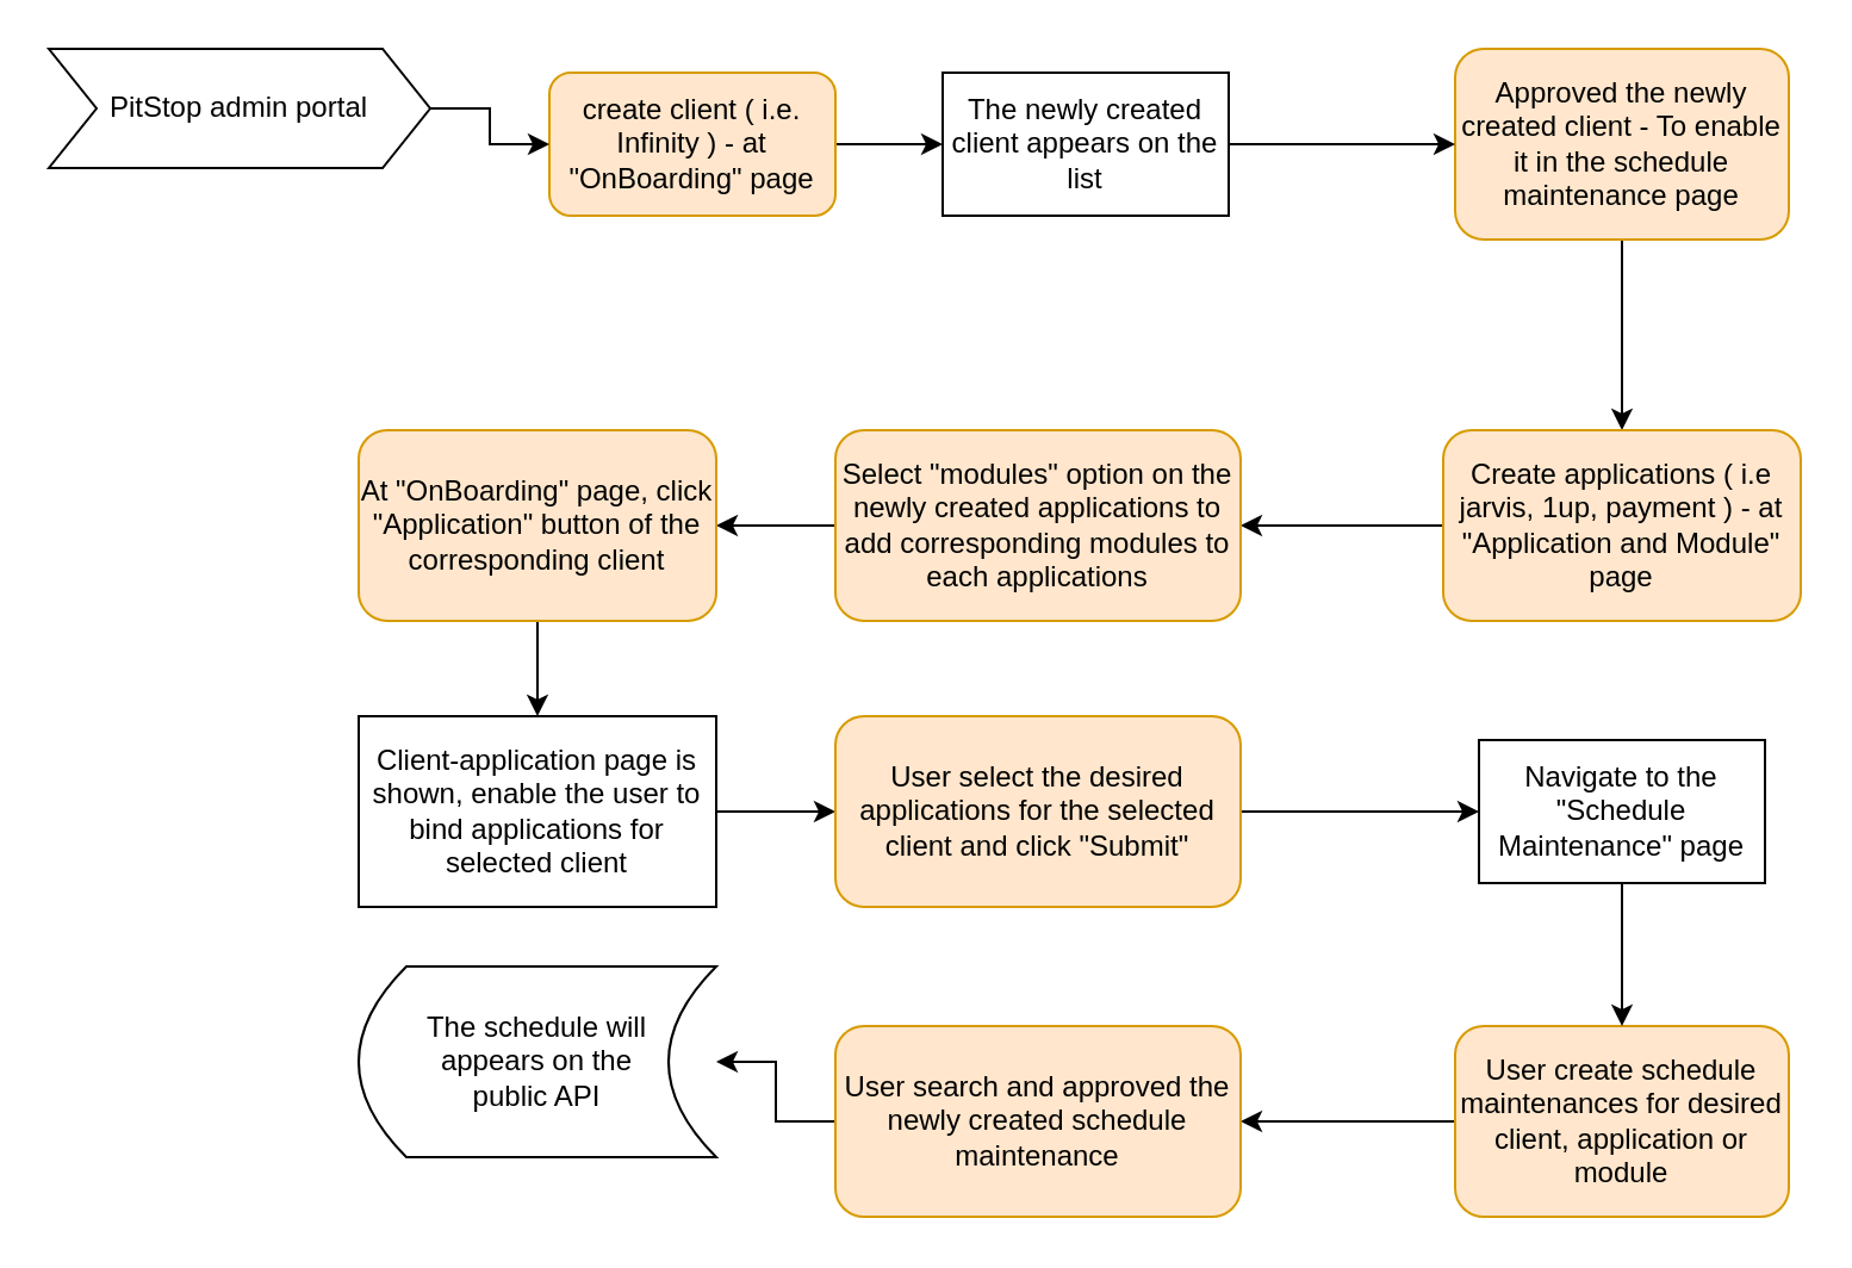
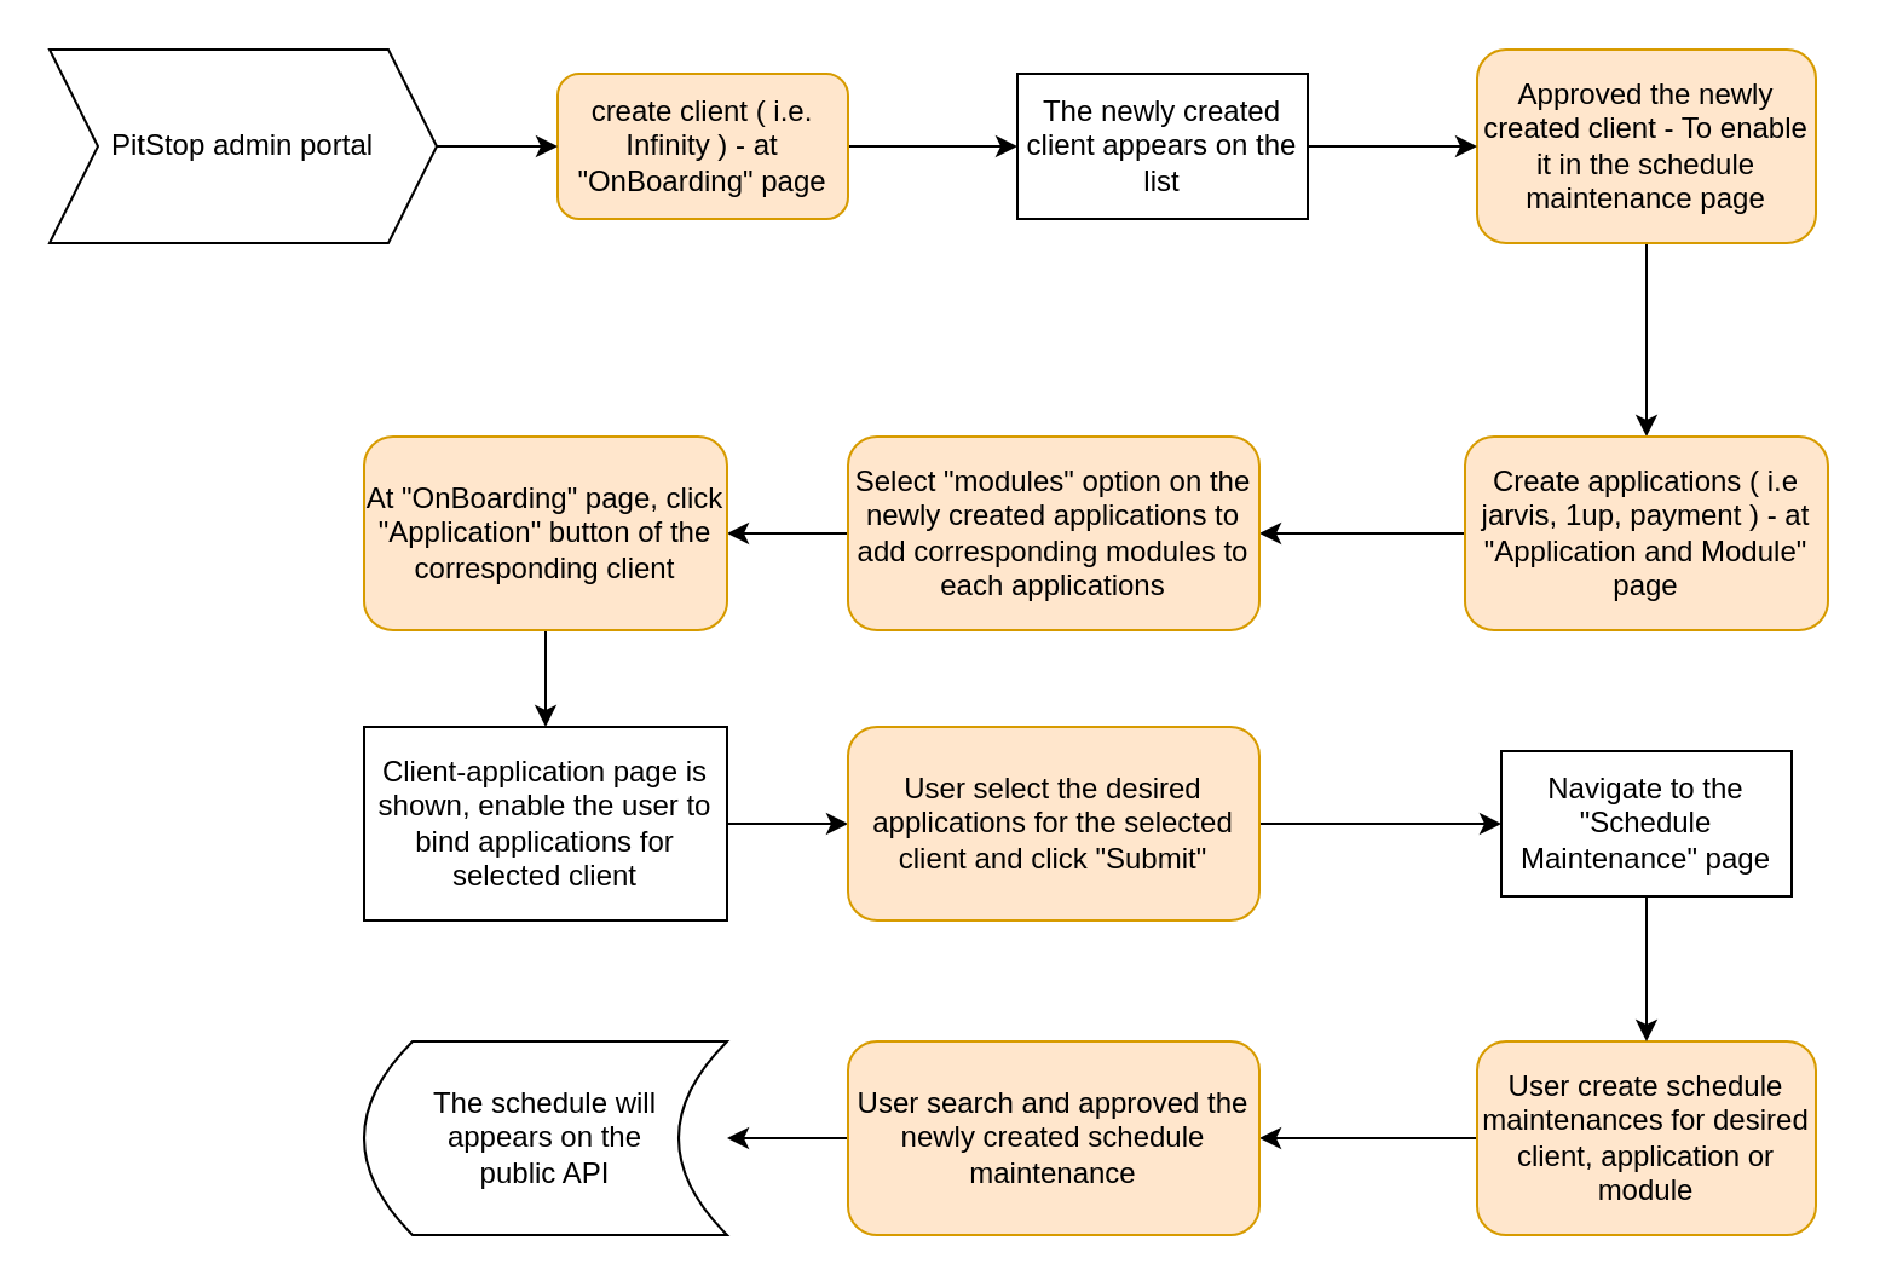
- <mxCell id="25" value="PitStop admin portal" style="shape=step;perimeter=stepPerimeter;whiteSpace=wrap;html=1;fixedSize=1;" vertex="1" parent="1"><mxGeometry x="20" y="20" width="160" height="50" as="geometry" /></mxCell>
+ <mxCell id="25" value="PitStop admin portal" style="shape=step;perimeter=stepPerimeter;whiteSpace=wrap;html=1;fixedSize=1;" vertex="1" parent="1"><mxGeometry y="20" width="160" height="80" as="geometry" x="20" /></mxCell>
- <mxCell id="7" value="The newly created client appears on the list" style="rounded=0;whiteSpace=wrap;html=1;" vertex="1" parent="1"><mxGeometry x="395" y="30" width="120" height="60" as="geometry" /></mxCell>
+ <mxCell id="7" value="The newly created client appears on the list" style="rounded=0;whiteSpace=wrap;html=1;" vertex="1" parent="1"><mxGeometry x="420" y="30" width="120" height="60" as="geometry" /></mxCell>
- <mxCell id="26" value="The schedule will &lt;br&gt;appears on the &lt;br&gt;public API" style="shape=dataStorage;whiteSpace=wrap;html=1;fixedSize=1;" vertex="1" parent="1"><mxGeometry x="150" y="405" width="150" height="80" as="geometry" /></mxCell>
+ <mxCell id="26" value="The schedule will &lt;br&gt;appears on the &lt;br&gt;public API" style="shape=dataStorage;whiteSpace=wrap;html=1;fixedSize=1;" vertex="1" parent="1"><mxGeometry x="150" y="430" width="150" height="80" as="geometry" /></mxCell>
